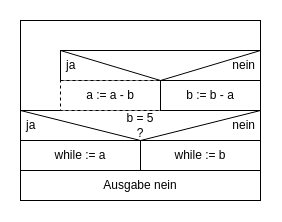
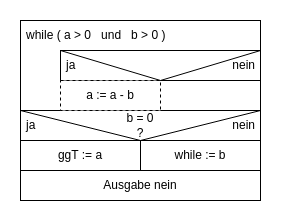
+ <mxCell id="19" value="while ( a &amp;gt; 0&amp;nbsp; &amp;nbsp;und&amp;nbsp; &amp;nbsp;b &amp;gt; 0 )" style="text;html=1;strokeColor=none;fillColor=none;align=left;verticalAlign=middle;whiteSpace=wrap;rounded=0;spacingLeft=4;" parent="1" vertex="1"><mxGeometry x="20" y="20" width="150" height="30" as="geometry" /></mxCell>
- <mxCell id="14" value="b := b - a" style="rounded=0;whiteSpace=wrap;html=1;" parent="1" vertex="1"><mxGeometry x="160" y="80" width="100" height="30" as="geometry" /></mxCell>
- <mxCell id="9" value="b = 5&lt;br&gt;?" style="text;html=1;strokeColor=none;fillColor=none;align=center;verticalAlign=middle;whiteSpace=wrap;rounded=0;" parent="1" vertex="1"><mxGeometry x="120" y="115" width="40" height="20" as="geometry" /></mxCell>
+ <mxCell id="9" value="b = 0&lt;br&gt;?" style="text;html=1;strokeColor=none;fillColor=none;align=center;verticalAlign=middle;whiteSpace=wrap;rounded=0;" parent="1" vertex="1"><mxGeometry x="120" y="115" width="40" height="20" as="geometry" /></mxCell>
- <mxCell id="4" value="while := a" style="rounded=0;whiteSpace=wrap;html=1;" parent="1" vertex="1"><mxGeometry x="20" y="140" width="120" height="30" as="geometry" /></mxCell>
+ <mxCell id="4" value="ggT := a" style="rounded=0;whiteSpace=wrap;html=1;" parent="1" vertex="1"><mxGeometry x="20" y="140" width="120" height="30" as="geometry" /></mxCell>
